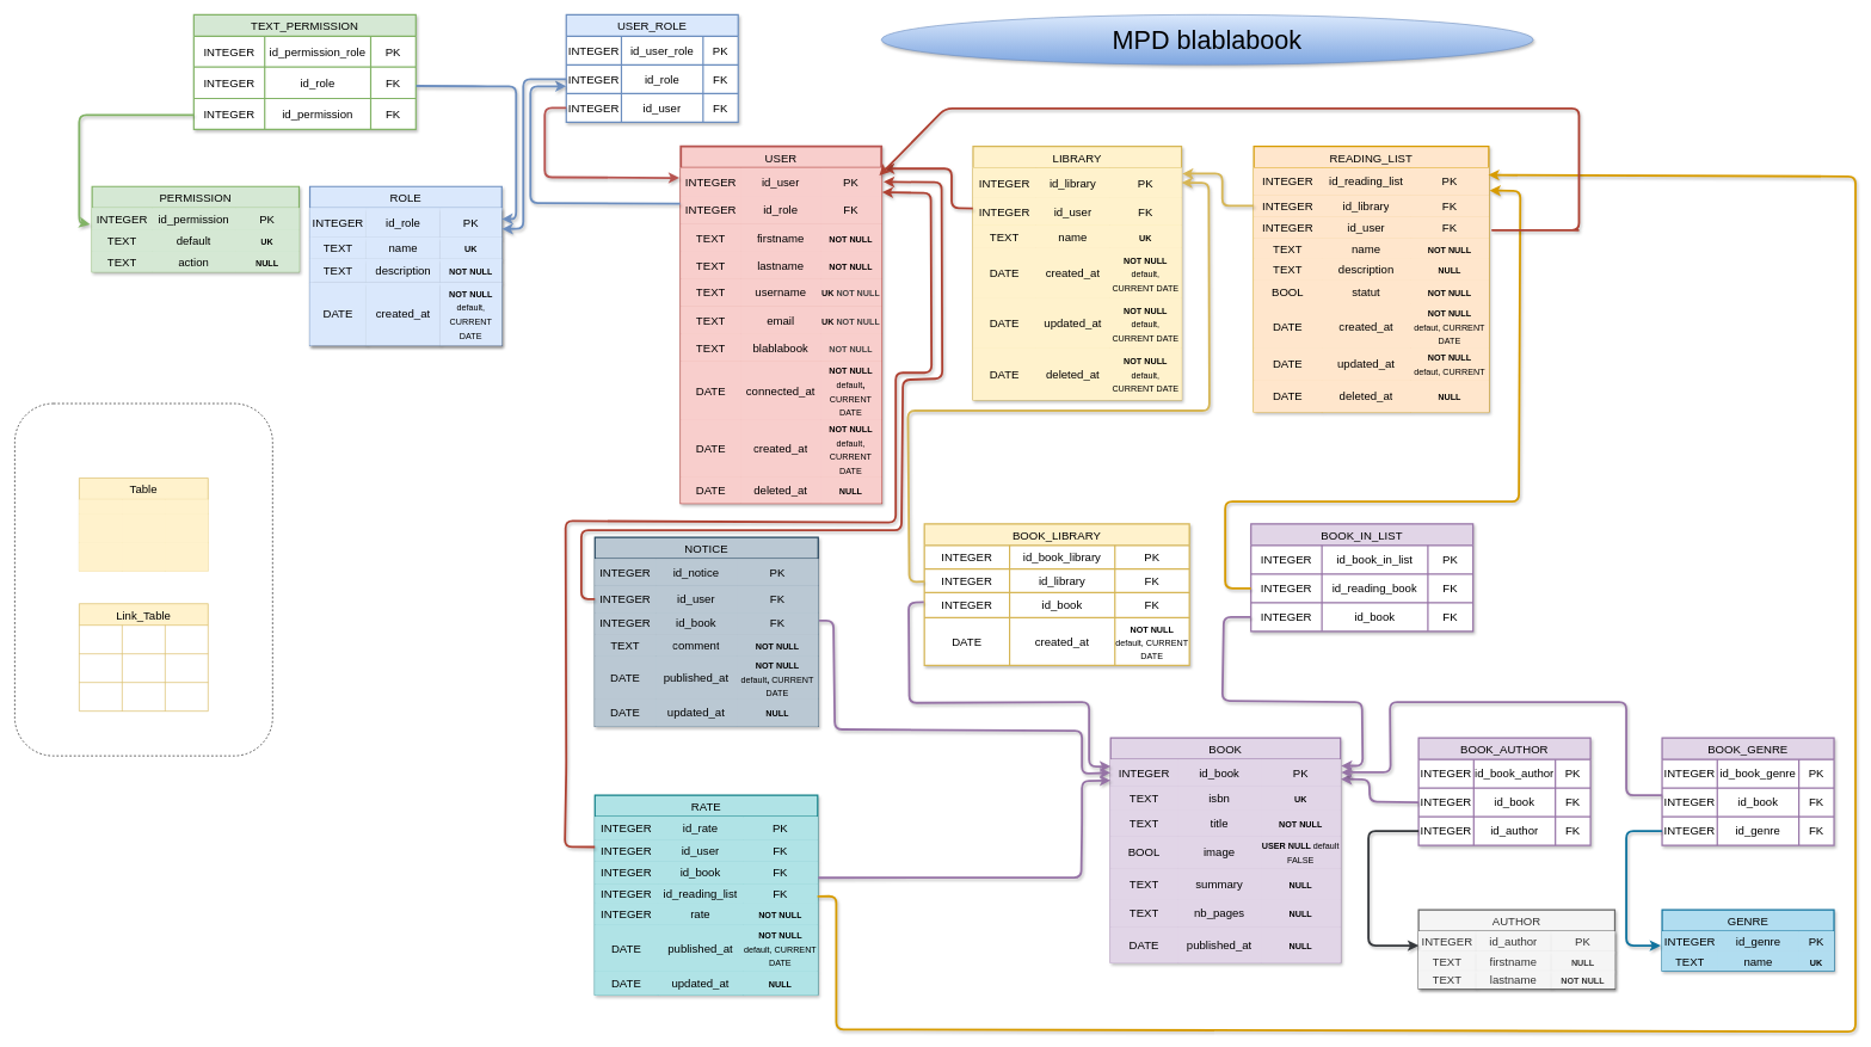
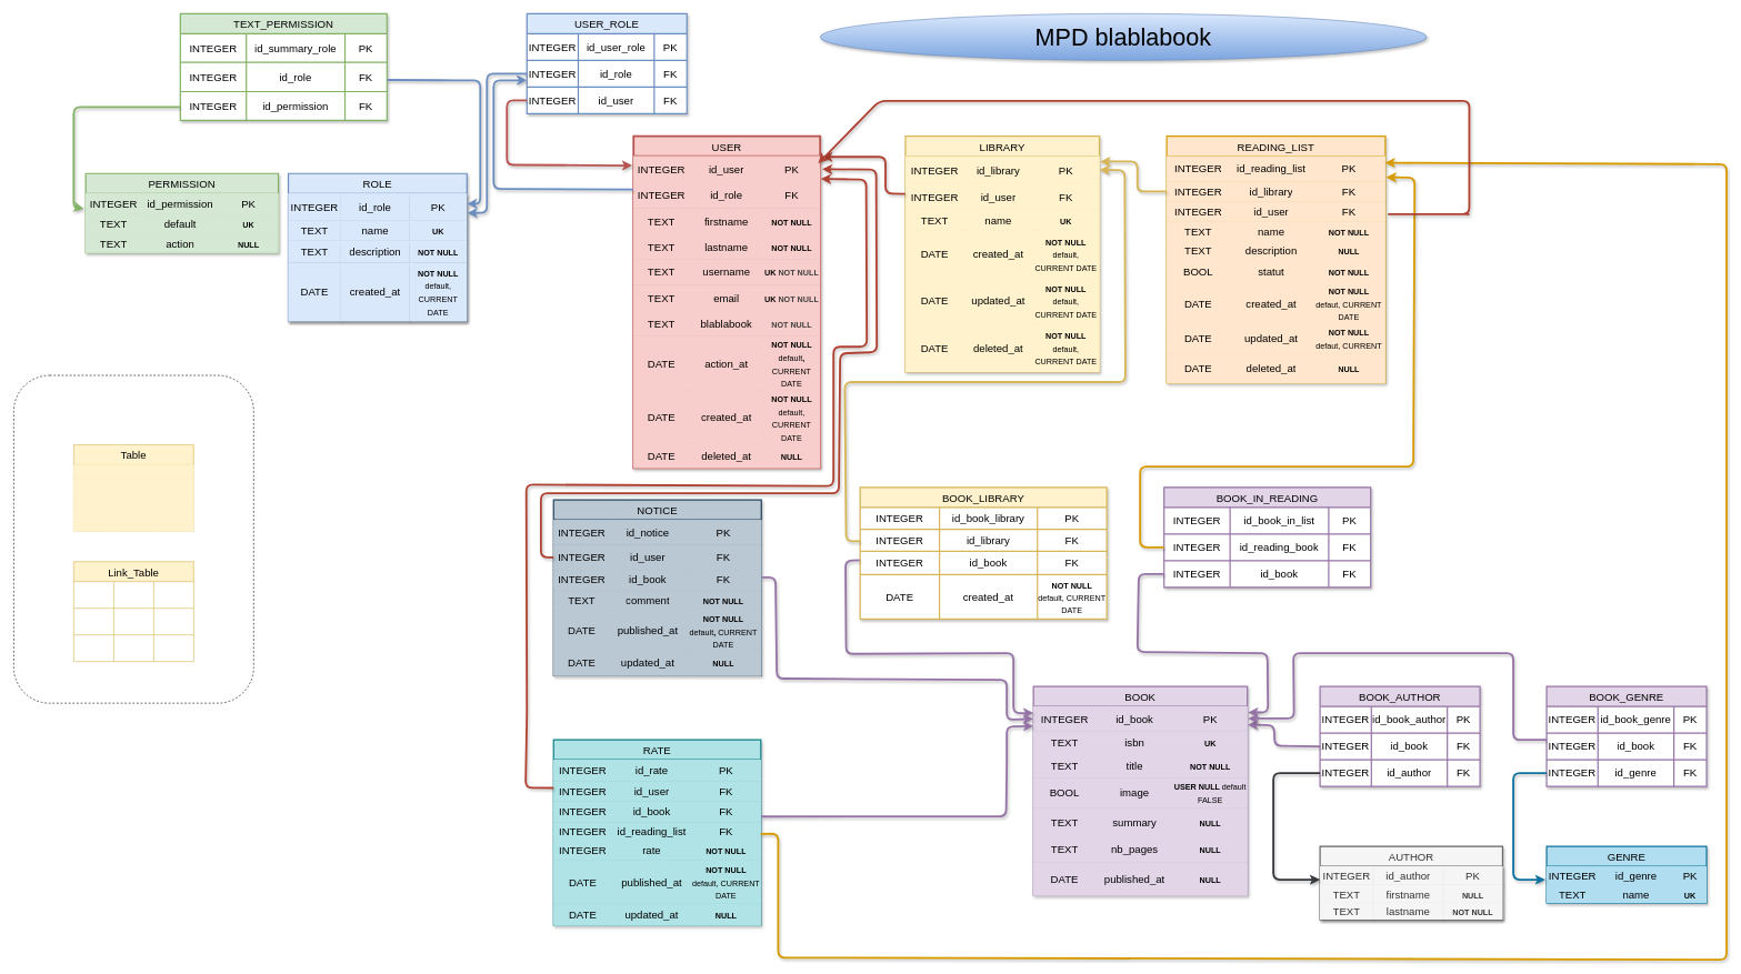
- <mxCell id="77" value="id_permission_role" style="shape=partialRectangle;html=1;whiteSpace=wrap;connectable=0;strokeColor=inherit;overflow=hidden;fillColor=none;top=0;left=0;bottom=0;right=0;pointerEvents=1;fontSize=16;" parent="75" vertex="1"><mxGeometry x="99" width="148" height="43" as="geometry"><mxRectangle width="148" height="43" as="alternateBounds" /></mxGeometry></mxCell>
+ <mxCell id="77" value="id_summary_role" style="shape=partialRectangle;html=1;whiteSpace=wrap;connectable=0;strokeColor=inherit;overflow=hidden;fillColor=none;top=0;left=0;bottom=0;right=0;pointerEvents=1;fontSize=16;" parent="75" vertex="1"><mxGeometry x="99" width="148" height="43" as="geometry"><mxRectangle width="148" height="43" as="alternateBounds" /></mxGeometry></mxCell>
- <mxCell id="33" value="connected_at" style="shape=partialRectangle;html=1;whiteSpace=wrap;connectable=0;strokeColor=#FFCCCC;overflow=hidden;fillColor=#f8cecc;top=0;left=0;bottom=0;right=0;pointerEvents=1;fontSize=16;perimeterSpacing=3;strokeWidth=3;swimlaneFillColor=#4D4D4D;" parent="31" vertex="1"><mxGeometry x="84" width="111" height="82" as="geometry"><mxRectangle width="111" height="82" as="alternateBounds" /></mxGeometry></mxCell>
+ <mxCell id="33" value="action_at" style="shape=partialRectangle;html=1;whiteSpace=wrap;connectable=0;strokeColor=#FFCCCC;overflow=hidden;fillColor=#f8cecc;top=0;left=0;bottom=0;right=0;pointerEvents=1;fontSize=16;perimeterSpacing=3;strokeWidth=3;swimlaneFillColor=#4D4D4D;" parent="31" vertex="1"><mxGeometry x="84" width="111" height="82" as="geometry"><mxRectangle width="111" height="82" as="alternateBounds" /></mxGeometry></mxCell>
- <mxCell id="246" value="BOOK_IN_LIST" style="shape=table;startSize=30;container=1;collapsible=0;childLayout=tableLayout;strokeColor=#9673a6;fontSize=16;fillColor=#e1d5e7;strokeWidth=2;perimeterSpacing=1;shadow=1;swimlaneFillColor=default;" parent="1" vertex="1"><mxGeometry x="1746" y="731" width="310" height="150" as="geometry" /></mxCell>
+ <mxCell id="246" value="BOOK_IN_READING" style="shape=table;startSize=30;container=1;collapsible=0;childLayout=tableLayout;strokeColor=#9673a6;fontSize=16;fillColor=#e1d5e7;strokeWidth=2;perimeterSpacing=1;shadow=1;swimlaneFillColor=default;" parent="1" vertex="1"><mxGeometry x="1746" y="731" width="310" height="150" as="geometry" /></mxCell>
